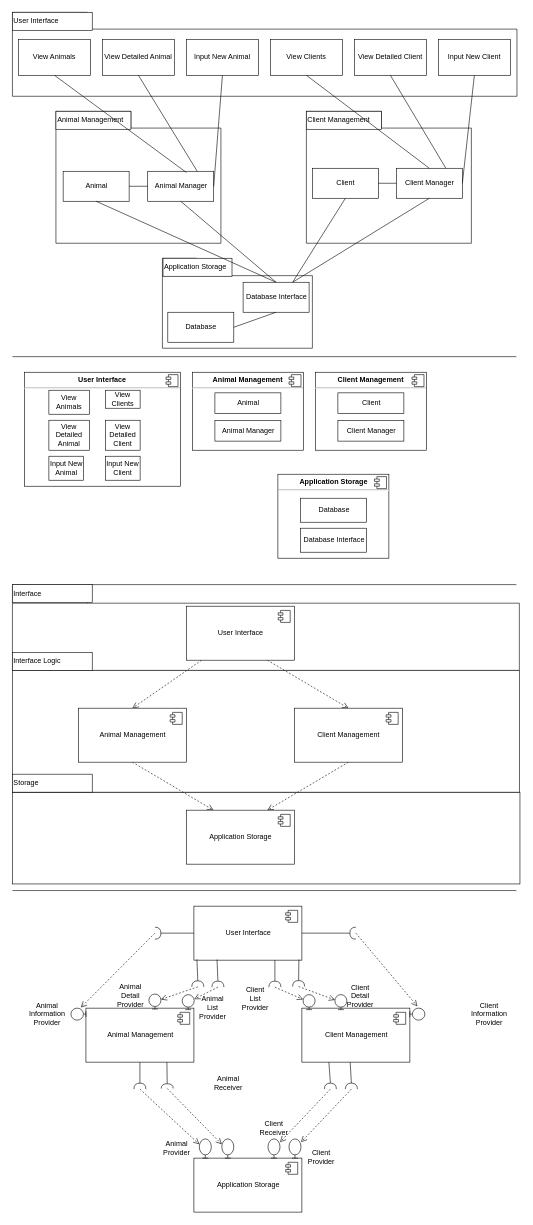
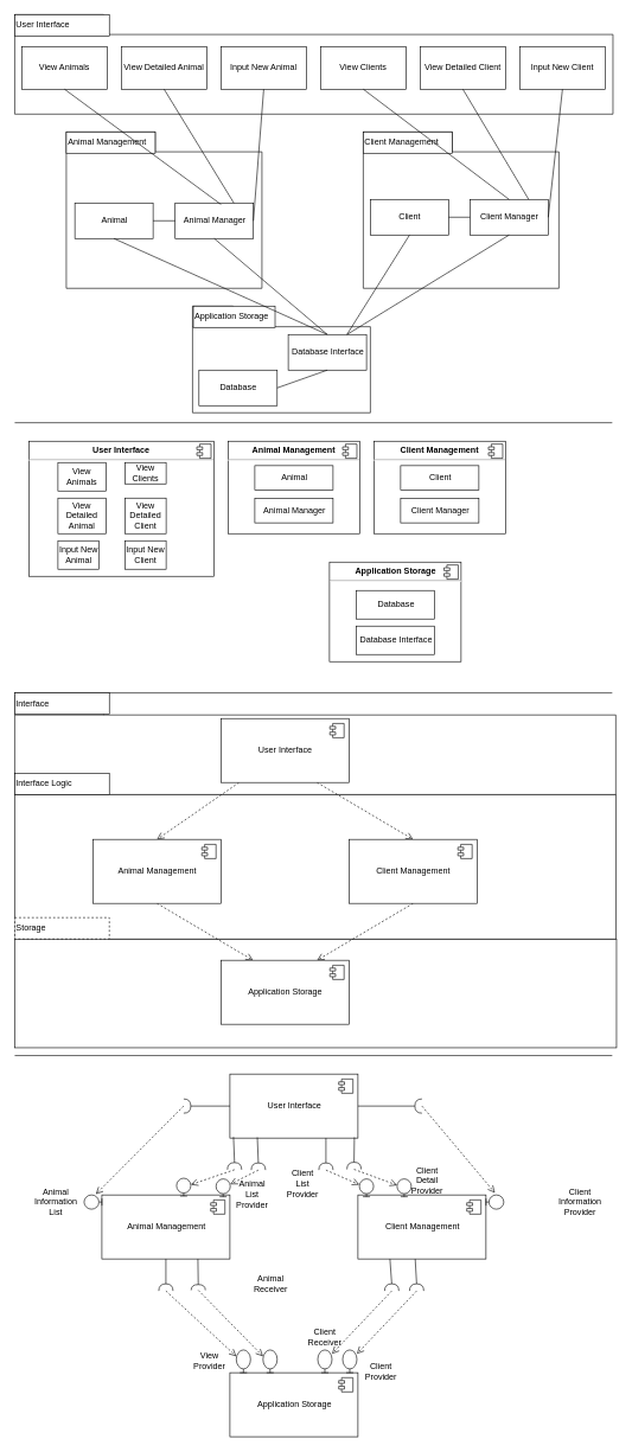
- <mxCell id="129" value="Storage" style="html=1;align=left;" parent="1" vertex="1"><mxGeometry y="1290" width="133" height="30" as="geometry" x="20" /></mxCell>
+ <mxCell id="129" value="Storage" style="html=1;align=left;dashed=1;" parent="1" vertex="1"><mxGeometry y="1290" width="133" height="30" as="geometry" x="20" /></mxCell>
- <mxCell id="116" value="Animal Detail Provider" style="text;html=1;strokeColor=none;fillColor=none;align=center;verticalAlign=middle;whiteSpace=wrap;rounded=0;" parent="1" vertex="1"><mxGeometry x="197" y="1649" width="40" height="20" as="geometry" /></mxCell>
- <mxCell id="123" value="Animal Information Provider" style="text;html=1;strokeColor=none;fillColor=none;align=center;verticalAlign=middle;whiteSpace=wrap;rounded=0;" parent="1" vertex="1"><mxGeometry x="57.5" y="1680" width="40" height="20" as="geometry" /></mxCell>
+ <mxCell id="123" value="Animal Information List" style="text;html=1;strokeColor=none;fillColor=none;align=center;verticalAlign=middle;whiteSpace=wrap;rounded=0;" parent="1" vertex="1"><mxGeometry x="57.5" y="1680" width="40" height="20" as="geometry" /></mxCell>
- <mxCell id="110" value="Animal Provider" style="text;html=1;strokeColor=none;fillColor=none;align=center;verticalAlign=middle;whiteSpace=wrap;rounded=0;" parent="1" vertex="1"><mxGeometry x="274" y="1904" width="40" height="20" as="geometry" /></mxCell>
+ <mxCell id="110" value="View Provider" style="text;html=1;strokeColor=none;fillColor=none;align=center;verticalAlign=middle;whiteSpace=wrap;rounded=0;" parent="1" vertex="1"><mxGeometry x="274" y="1904" width="40" height="20" as="geometry" /></mxCell>
